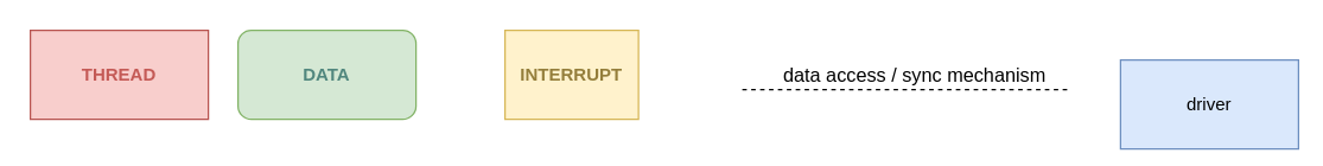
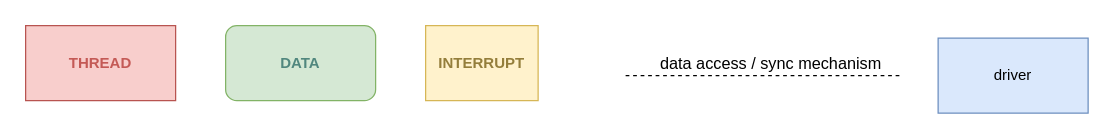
- <mxCell id="3" value="&lt;b&gt;&lt;font color=&quot;#51877e&quot;&gt;DATA&lt;/font&gt;&lt;/b&gt;" style="rounded=1;whiteSpace=wrap;html=1;fillColor=#d5e8d4;strokeColor=#82b366;" parent="1" vertex="1"><mxGeometry x="160" y="20" width="120" height="60" as="geometry" /></mxCell>
+ <mxCell id="3" value="&lt;b&gt;&lt;font color=&quot;#51877e&quot;&gt;DATA&lt;/font&gt;&lt;/b&gt;" style="rounded=1;whiteSpace=wrap;html=1;fillColor=#d5e8d4;strokeColor=#82b366;" parent="1" vertex="1"><mxGeometry x="180" y="20" width="120" height="60" as="geometry" /></mxCell>
- <mxCell id="4" value="driver" style="rounded=0;whiteSpace=wrap;html=1;fillColor=#dae8fc;strokeColor=#6c8ebf;" parent="1" vertex="1"><mxGeometry x="755" y="40" width="120" height="60" as="geometry" /></mxCell>
+ <mxCell id="4" value="driver" style="rounded=0;whiteSpace=wrap;html=1;fillColor=#dae8fc;strokeColor=#6c8ebf;" parent="1" vertex="1"><mxGeometry x="750" y="30" width="120" height="60" as="geometry" /></mxCell>
